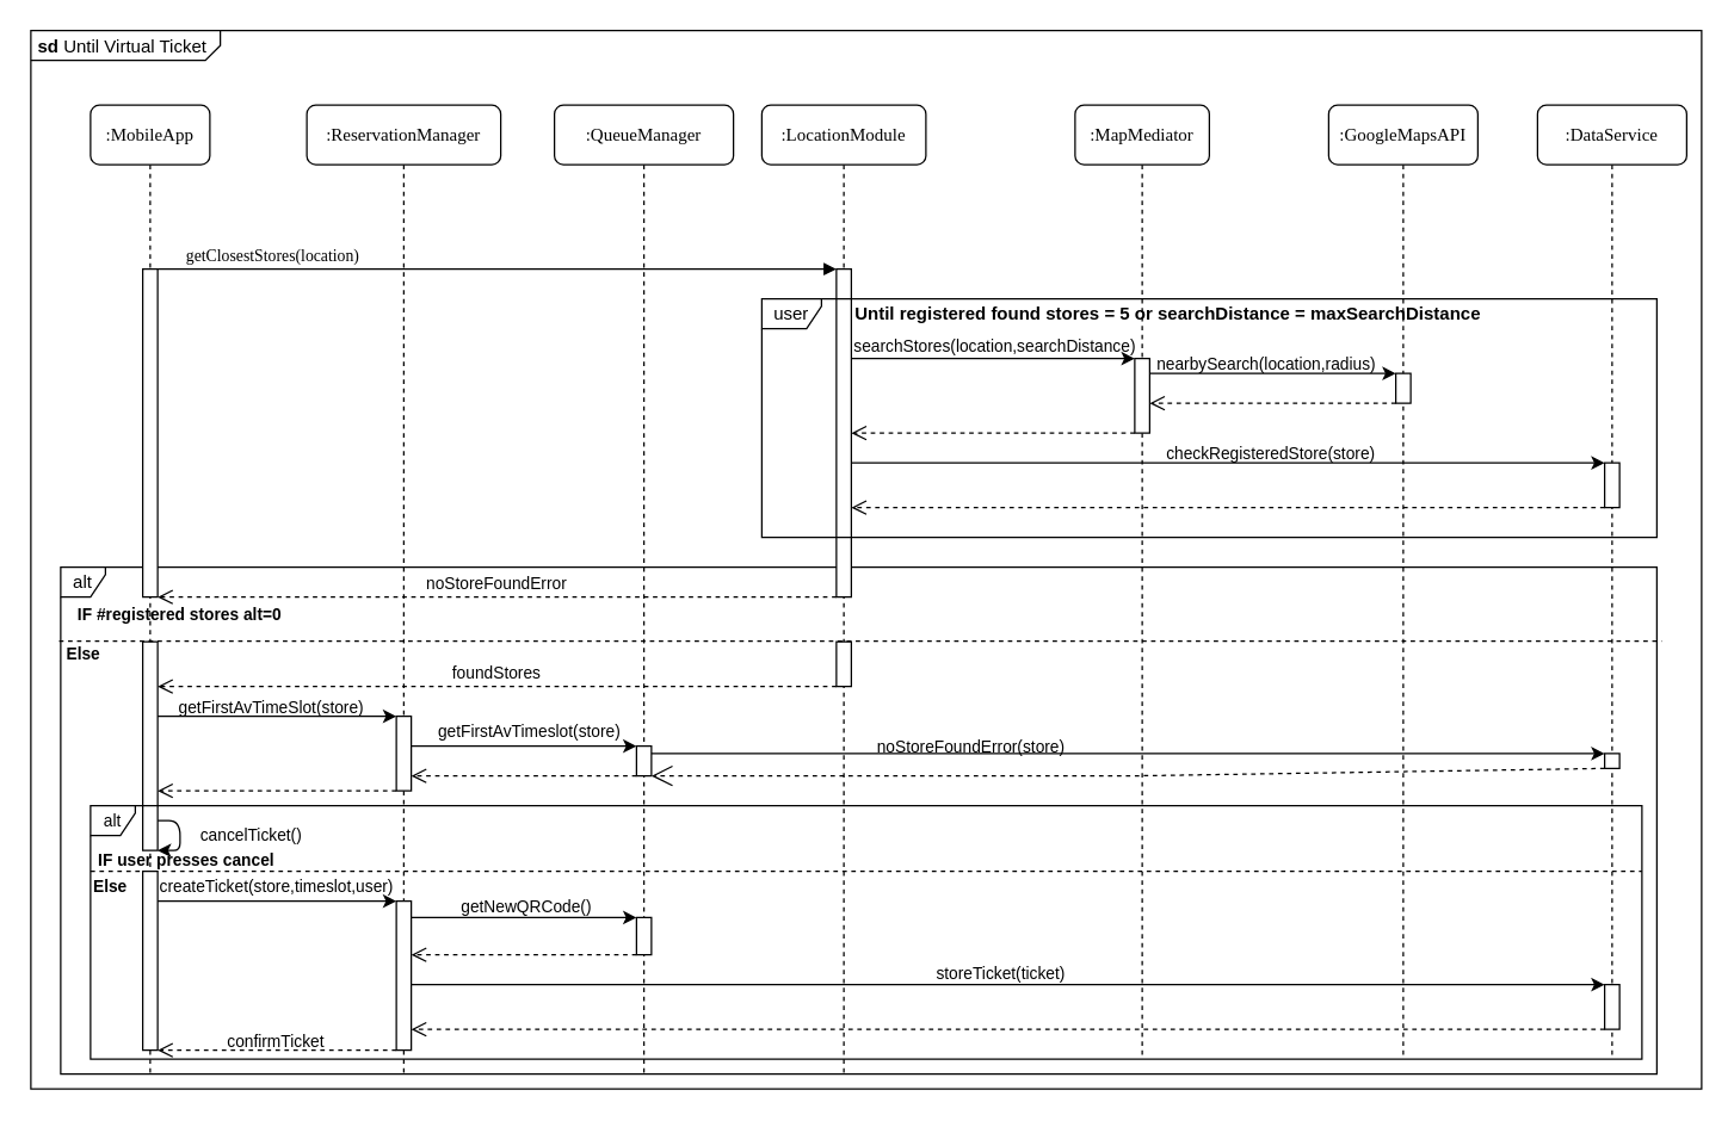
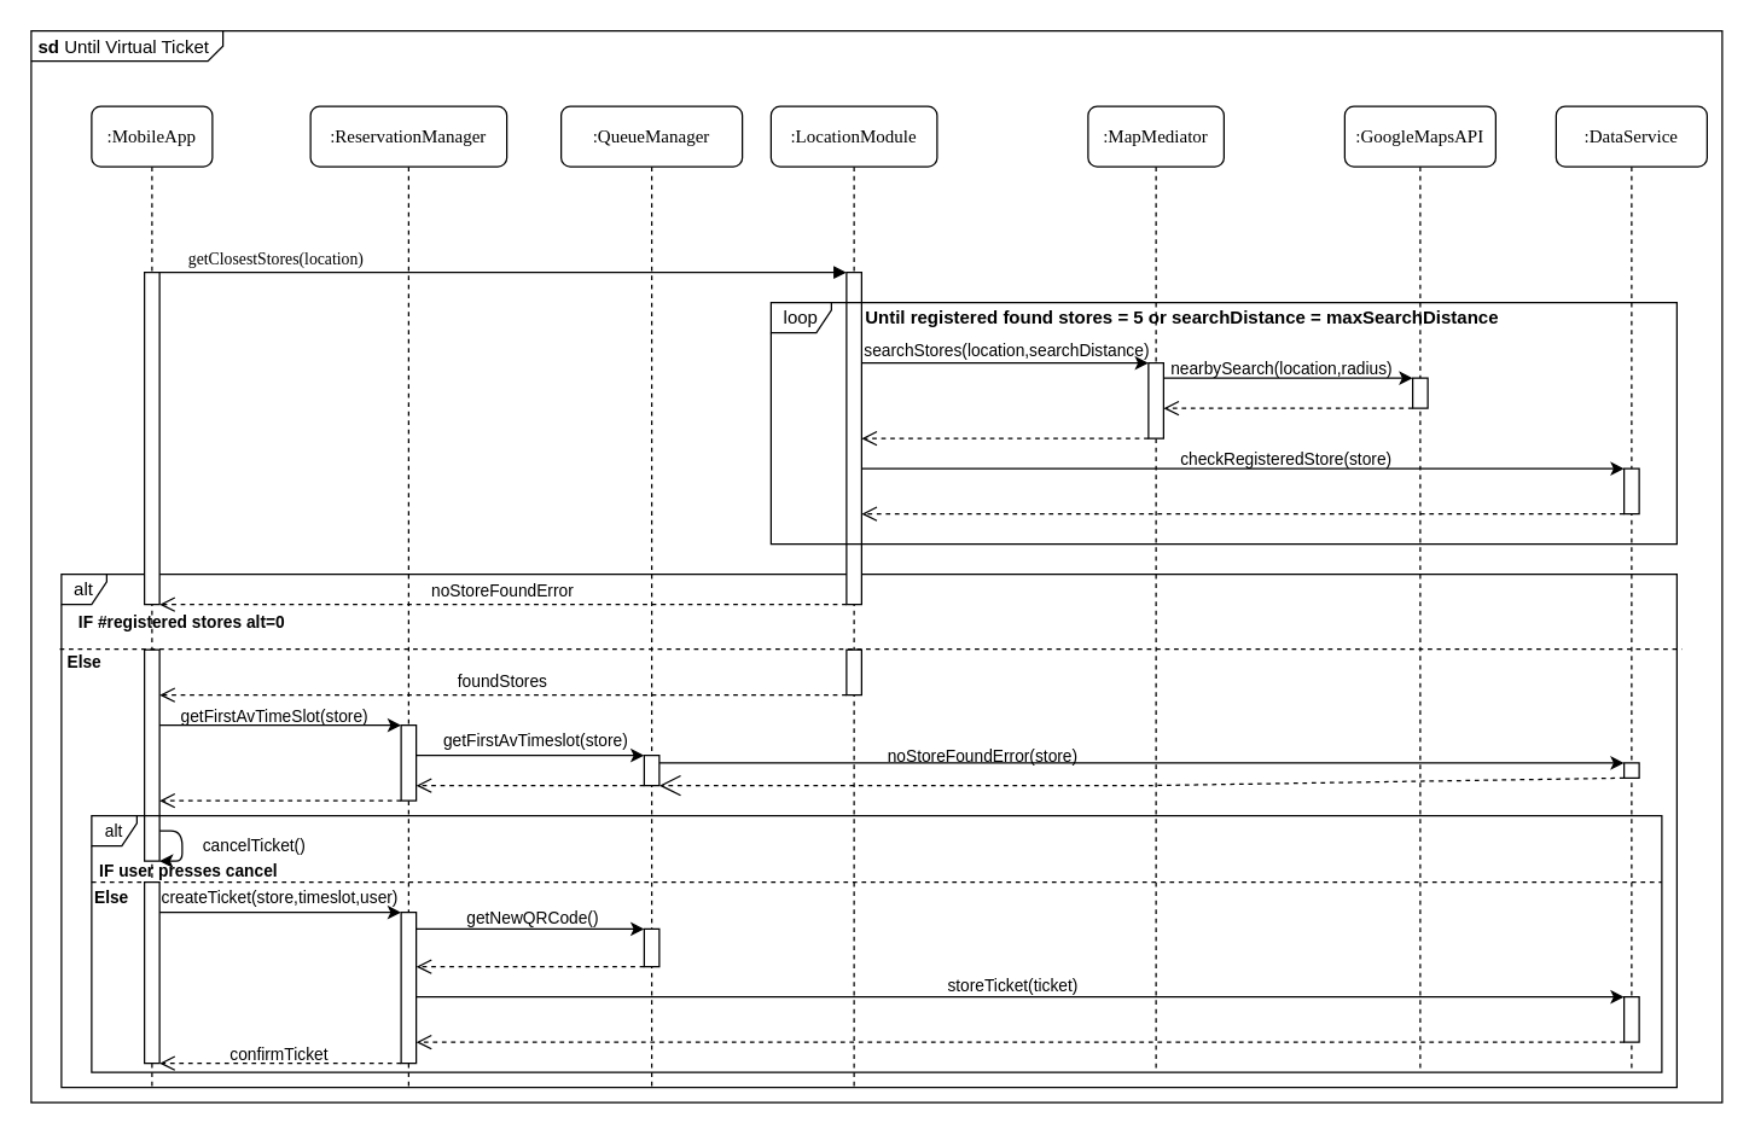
- <mxCell id="62" value="user" style="shape=umlFrame;whiteSpace=wrap;html=1;fontSize=12;width=40;height=20;" parent="1" vertex="1"><mxGeometry x="510" y="200" width="600" height="160" as="geometry" /></mxCell>
+ <mxCell id="62" value="loop" style="shape=umlFrame;whiteSpace=wrap;html=1;fontSize=12;width=40;height=20;" parent="1" vertex="1"><mxGeometry x="510" y="200" width="600" height="160" as="geometry" /></mxCell>
